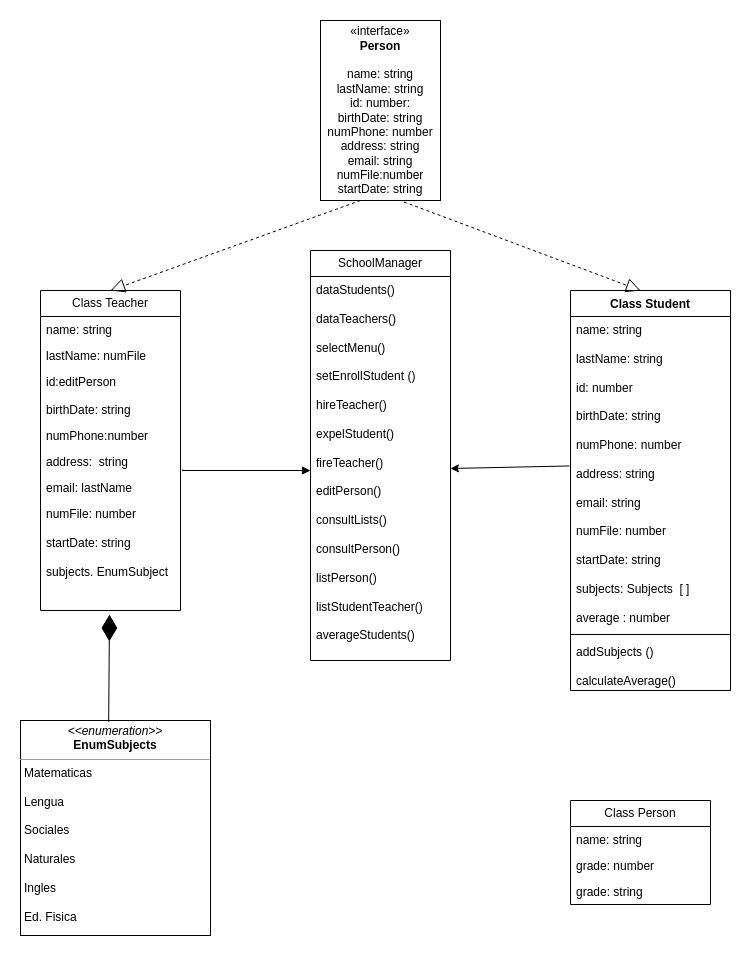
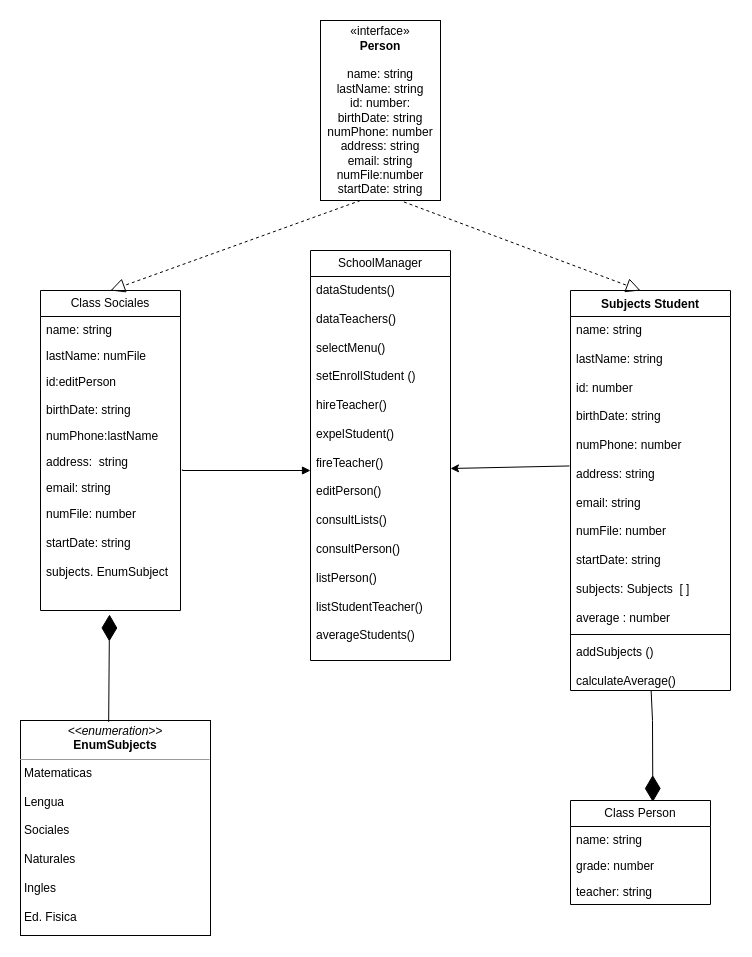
- <mxCell id="3" value="Class Teacher" style="swimlane;fontStyle=0;childLayout=stackLayout;horizontal=1;startSize=26;fillColor=none;horizontalStack=0;resizeParent=1;resizeParentMax=0;resizeLast=0;collapsible=1;marginBottom=0;whiteSpace=wrap;html=1;" parent="1" vertex="1"><mxGeometry x="40" y="290" width="140" height="320" as="geometry" /></mxCell>
+ <mxCell id="3" value="Class Sociales" style="swimlane;fontStyle=0;childLayout=stackLayout;horizontal=1;startSize=26;fillColor=none;horizontalStack=0;resizeParent=1;resizeParentMax=0;resizeLast=0;collapsible=1;marginBottom=0;whiteSpace=wrap;html=1;" parent="1" vertex="1"><mxGeometry x="40" y="290" width="140" height="320" as="geometry" /></mxCell>
- <mxCell id="16" value="Class Student" style="swimlane;fontStyle=1;align=center;verticalAlign=top;childLayout=stackLayout;horizontal=1;startSize=26;horizontalStack=0;resizeParent=1;resizeParentMax=0;resizeLast=0;collapsible=1;marginBottom=0;whiteSpace=wrap;html=1;" parent="1" vertex="1"><mxGeometry x="570" y="290" width="160" height="400" as="geometry" /></mxCell>
+ <mxCell id="16" value="Subjects Student" style="swimlane;fontStyle=1;align=center;verticalAlign=top;childLayout=stackLayout;horizontal=1;startSize=26;horizontalStack=0;resizeParent=1;resizeParentMax=0;resizeLast=0;collapsible=1;marginBottom=0;whiteSpace=wrap;html=1;" parent="1" vertex="1"><mxGeometry x="570" y="290" width="160" height="400" as="geometry" /></mxCell>
- <mxCell id="8" value="numPhone:number" style="text;strokeColor=none;fillColor=none;align=left;verticalAlign=top;spacingLeft=4;spacingRight=4;overflow=hidden;rotatable=0;points=[[0,0.5],[1,0.5]];portConstraint=eastwest;whiteSpace=wrap;html=1;" parent="3" vertex="1"><mxGeometry y="132" width="140" height="26" as="geometry" /></mxCell>
+ <mxCell id="8" value="numPhone:lastName" style="text;strokeColor=none;fillColor=none;align=left;verticalAlign=top;spacingLeft=4;spacingRight=4;overflow=hidden;rotatable=0;points=[[0,0.5],[1,0.5]];portConstraint=eastwest;whiteSpace=wrap;html=1;" parent="3" vertex="1"><mxGeometry y="132" width="140" height="26" as="geometry" /></mxCell>
- <mxCell id="10" value="email: lastName" style="text;strokeColor=none;fillColor=none;align=left;verticalAlign=top;spacingLeft=4;spacingRight=4;overflow=hidden;rotatable=0;points=[[0,0.5],[1,0.5]];portConstraint=eastwest;whiteSpace=wrap;html=1;" parent="3" vertex="1"><mxGeometry y="184" width="140" height="26" as="geometry" /></mxCell>
+ <mxCell id="10" value="email: string" style="text;strokeColor=none;fillColor=none;align=left;verticalAlign=top;spacingLeft=4;spacingRight=4;overflow=hidden;rotatable=0;points=[[0,0.5],[1,0.5]];portConstraint=eastwest;whiteSpace=wrap;html=1;" parent="3" vertex="1"><mxGeometry y="184" width="140" height="26" as="geometry" /></mxCell>
+ <mxCell id="26" value="" style="endArrow=diamondThin;endFill=1;endSize=24;html=1;rounded=0;exitX=0.504;exitY=0.994;exitDx=0;exitDy=0;exitPerimeter=0;entryX=0.588;entryY=0.014;entryDx=0;entryDy=0;entryPerimeter=0;" parent="1" source="19" target="12" edge="1"><mxGeometry width="160" relative="1" as="geometry"><mxPoint x="340" y="720" as="sourcePoint" /><mxPoint x="500" y="720" as="targetPoint" /><Array as="points"><mxPoint x="652" y="720" /></Array></mxGeometry></mxCell>
- <mxCell id="15" value="grade: string" style="text;strokeColor=none;fillColor=none;align=left;verticalAlign=top;spacingLeft=4;spacingRight=4;overflow=hidden;rotatable=0;points=[[0,0.5],[1,0.5]];portConstraint=eastwest;whiteSpace=wrap;html=1;" parent="12" vertex="1"><mxGeometry y="78" width="140" height="26" as="geometry" /></mxCell>
+ <mxCell id="15" value="teacher: string" style="text;strokeColor=none;fillColor=none;align=left;verticalAlign=top;spacingLeft=4;spacingRight=4;overflow=hidden;rotatable=0;points=[[0,0.5],[1,0.5]];portConstraint=eastwest;whiteSpace=wrap;html=1;" parent="12" vertex="1"><mxGeometry y="78" width="140" height="26" as="geometry" /></mxCell>
